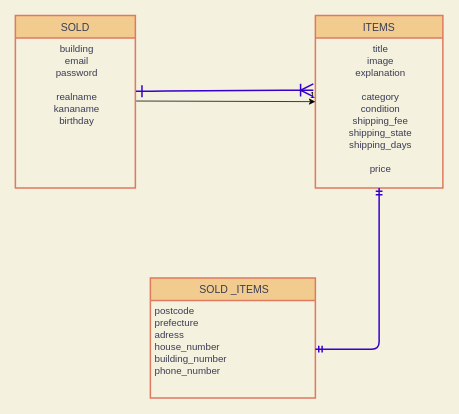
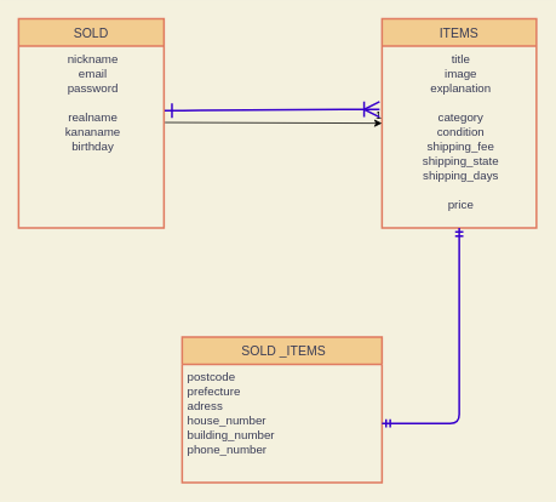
- <mxCell id="3" value="building&#10;email&#10;password&#10;&#10;realname&#10;kananame&#10;birthday" style="align=center;strokeColor=none;fillColor=none;spacingLeft=4;fontSize=13;verticalAlign=top;resizable=0;rotatable=0;part=1;fontColor=#393C56;" vertex="1" parent="2"><mxGeometry y="30" width="160" height="200" as="geometry" /></mxCell>
+ <mxCell id="3" value="nickname&#10;email&#10;password&#10;&#10;realname&#10;kananame&#10;birthday" style="align=center;strokeColor=none;fillColor=none;spacingLeft=4;fontSize=13;verticalAlign=top;resizable=0;rotatable=0;part=1;fontColor=#393C56;" vertex="1" parent="2"><mxGeometry y="30" width="160" height="200" as="geometry" /></mxCell>
